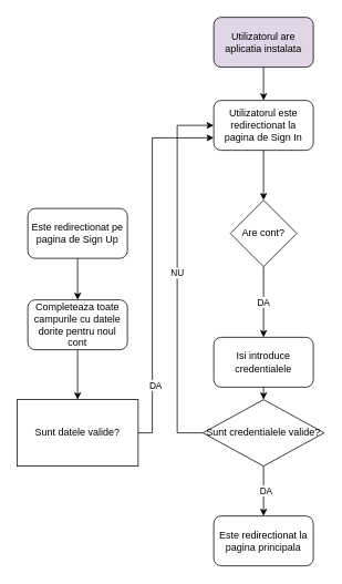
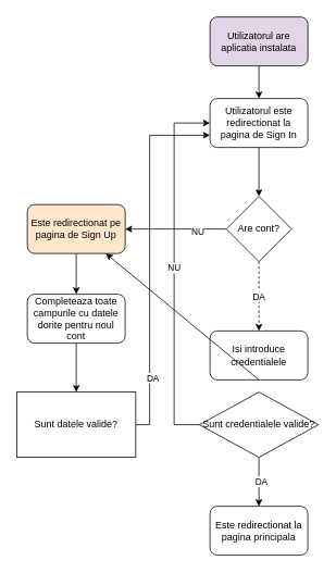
- <mxCell id="8" value="Este redirectionat pe pagina de Sign Up" style="rounded=1;whiteSpace=wrap;html=1;" vertex="1" parent="1"><mxGeometry x="33" y="250" width="120" height="60" as="geometry" /></mxCell>
+ <mxCell id="8" value="Este redirectionat pe pagina de Sign Up" style="rounded=1;whiteSpace=wrap;html=1;fillColor=#ffe6cc;" vertex="1" parent="1"><mxGeometry x="33" y="250" width="120" height="60" as="geometry" /></mxCell>
+ <mxCell id="18" value="" style="endArrow=classic;html=1;rounded=0;exitX=0;exitY=0.5;exitDx=0;exitDy=0;entryX=1;entryY=0.5;entryDx=0;entryDy=0;" edge="1" parent="1" source="4" target="8"><mxGeometry width="50" height="50" relative="1" as="geometry"><mxPoint x="347" y="450" as="sourcePoint" /><mxPoint x="347" y="510" as="targetPoint" /></mxGeometry></mxCell>
+ <mxCell id="19" value="NU" style="edgeLabel;html=1;align=center;verticalAlign=middle;resizable=0;points=[];" vertex="1" connectable="0" parent="18"><mxGeometry x="-0.419" y="3" relative="1" as="geometry"><mxPoint as="offset" /></mxGeometry></mxCell>
- <mxCell id="13" value="DA" style="endArrow=classic;html=1;rounded=0;exitX=0.5;exitY=1;exitDx=0;exitDy=0;entryX=0.5;entryY=0;entryDx=0;entryDy=0;" edge="1" parent="1" source="4" target="6"><mxGeometry width="50" height="50" relative="1" as="geometry"><mxPoint x="337" y="100" as="sourcePoint" /><mxPoint x="337" y="140" as="targetPoint" /></mxGeometry></mxCell>
+ <mxCell id="13" value="DA" style="endArrow=classic;html=1;rounded=0;exitX=0.5;exitY=1;exitDx=0;exitDy=0;entryX=0.5;entryY=0;entryDx=0;entryDy=0;dashed=1;" edge="1" parent="1" source="4" target="6"><mxGeometry width="50" height="50" relative="1" as="geometry"><mxPoint x="337" y="100" as="sourcePoint" /><mxPoint x="337" y="140" as="targetPoint" /></mxGeometry></mxCell>
- <mxCell id="14" value="" style="endArrow=classic;html=1;rounded=0;exitX=0.5;exitY=1;exitDx=0;exitDy=0;entryX=0.5;entryY=0;entryDx=0;entryDy=0;" edge="1" parent="1" source="6" target="5"><mxGeometry width="50" height="50" relative="1" as="geometry"><mxPoint x="347" y="110" as="sourcePoint" /><mxPoint x="347" y="150" as="targetPoint" /></mxGeometry></mxCell>
+ <mxCell id="14" value="" style="endArrow=classic;html=1;rounded=0;exitX=0.5;exitY=1;exitDx=0;exitDy=0;" edge="1" parent="1" source="6" target="8"><mxGeometry width="50" height="50" relative="1" as="geometry"><mxPoint x="347" y="110" as="sourcePoint" /><mxPoint x="347" y="150" as="targetPoint" /></mxGeometry></mxCell>
